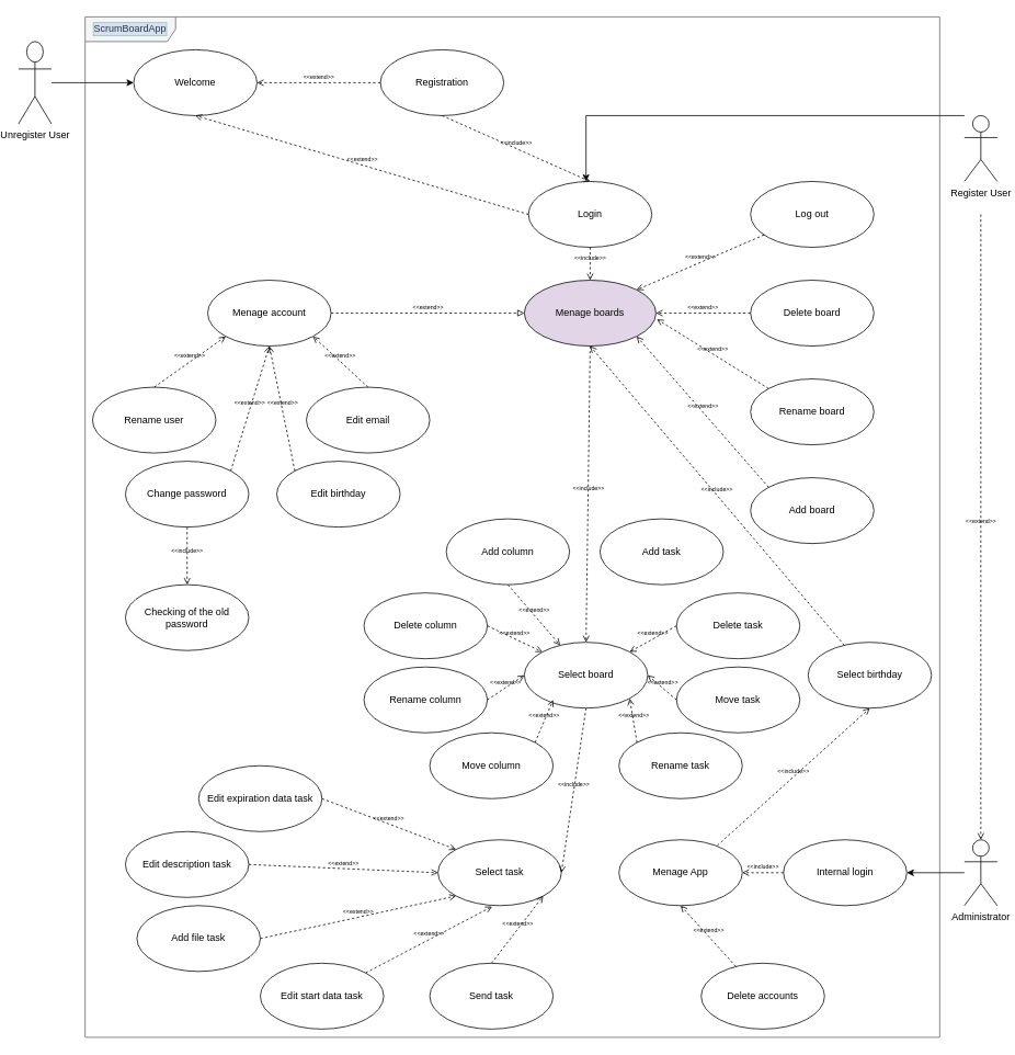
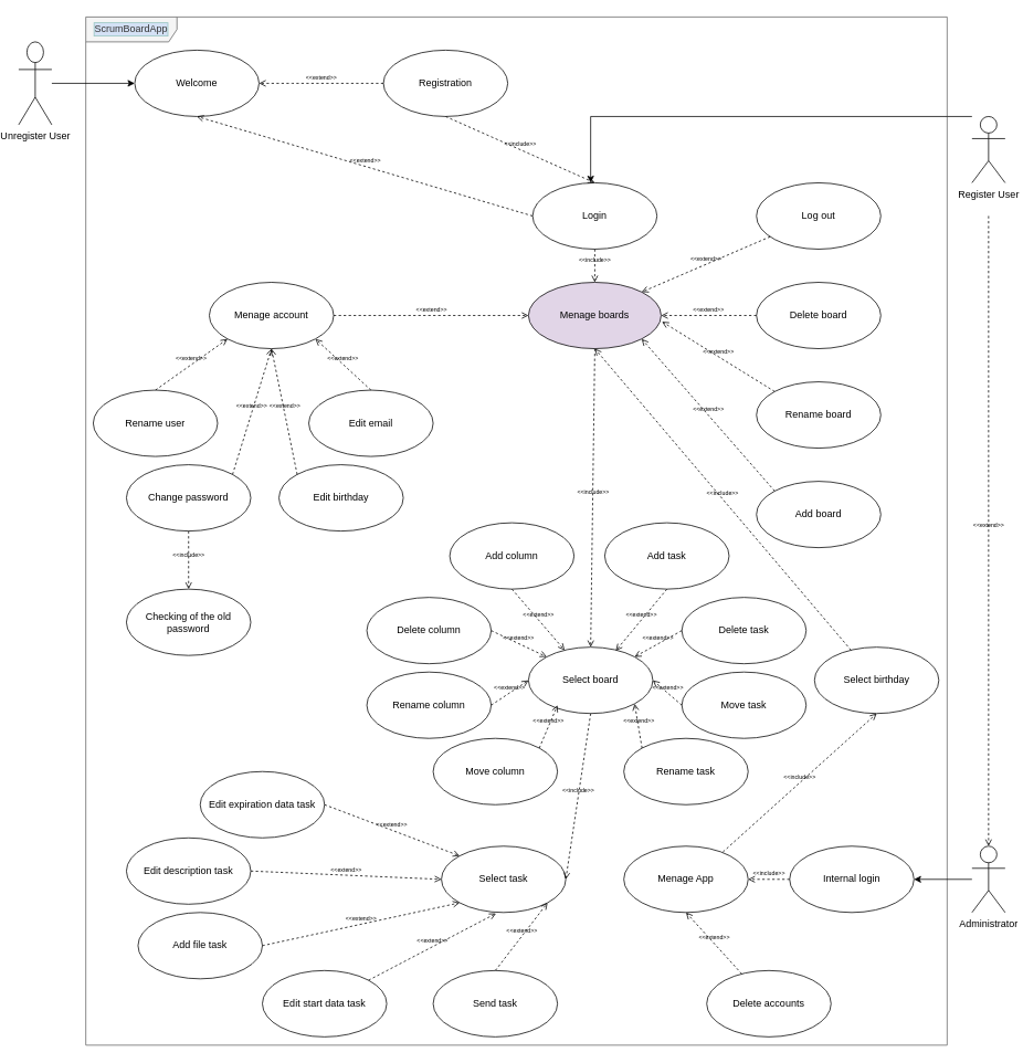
- <mxCell id="20" value="&amp;lt;&amp;lt;extend&amp;gt;&amp;gt;" style="html=1;verticalAlign=bottom;labelBackgroundColor=none;endArrow=block;endFill=0;dashed=1;rounded=0;fontSize=7;fontColor=#000000;exitX=1;exitY=0.5;exitDx=0;exitDy=0;entryX=0;entryY=0.5;entryDx=0;entryDy=0;" parent="1" source="18" target="12" edge="1"><mxGeometry width="160" relative="1" as="geometry"><mxPoint x="640" y="330" as="sourcePoint" /><mxPoint x="485" y="210" as="targetPoint" /><Array as="points" /></mxGeometry></mxCell>
+ <mxCell id="20" value="&amp;lt;&amp;lt;extend&amp;gt;&amp;gt;" style="html=1;verticalAlign=bottom;labelBackgroundColor=none;endArrow=open;endFill=0;dashed=1;rounded=0;fontSize=7;fontColor=#000000;exitX=1;exitY=0.5;exitDx=0;exitDy=0;entryX=0;entryY=0.5;entryDx=0;entryDy=0;" parent="1" source="18" target="12" edge="1"><mxGeometry width="160" relative="1" as="geometry"><mxPoint x="640" y="330" as="sourcePoint" /><mxPoint x="485" y="210" as="targetPoint" /><Array as="points" /></mxGeometry></mxCell>
+ <mxCell id="55" value="&amp;lt;&amp;lt;extend&amp;gt;&amp;gt;" style="html=1;verticalAlign=bottom;labelBackgroundColor=none;endArrow=open;endFill=0;dashed=1;rounded=0;fontSize=7;fontColor=#000000;exitX=0.5;exitY=1;exitDx=0;exitDy=0;entryX=0.702;entryY=0.054;entryDx=0;entryDy=0;entryPerimeter=0;" parent="1" source="35" target="50" edge="1"><mxGeometry width="160" relative="1" as="geometry"><mxPoint x="777" y="831.72" as="sourcePoint" /><mxPoint x="780" y="870" as="targetPoint" /><Array as="points" /></mxGeometry></mxCell>
